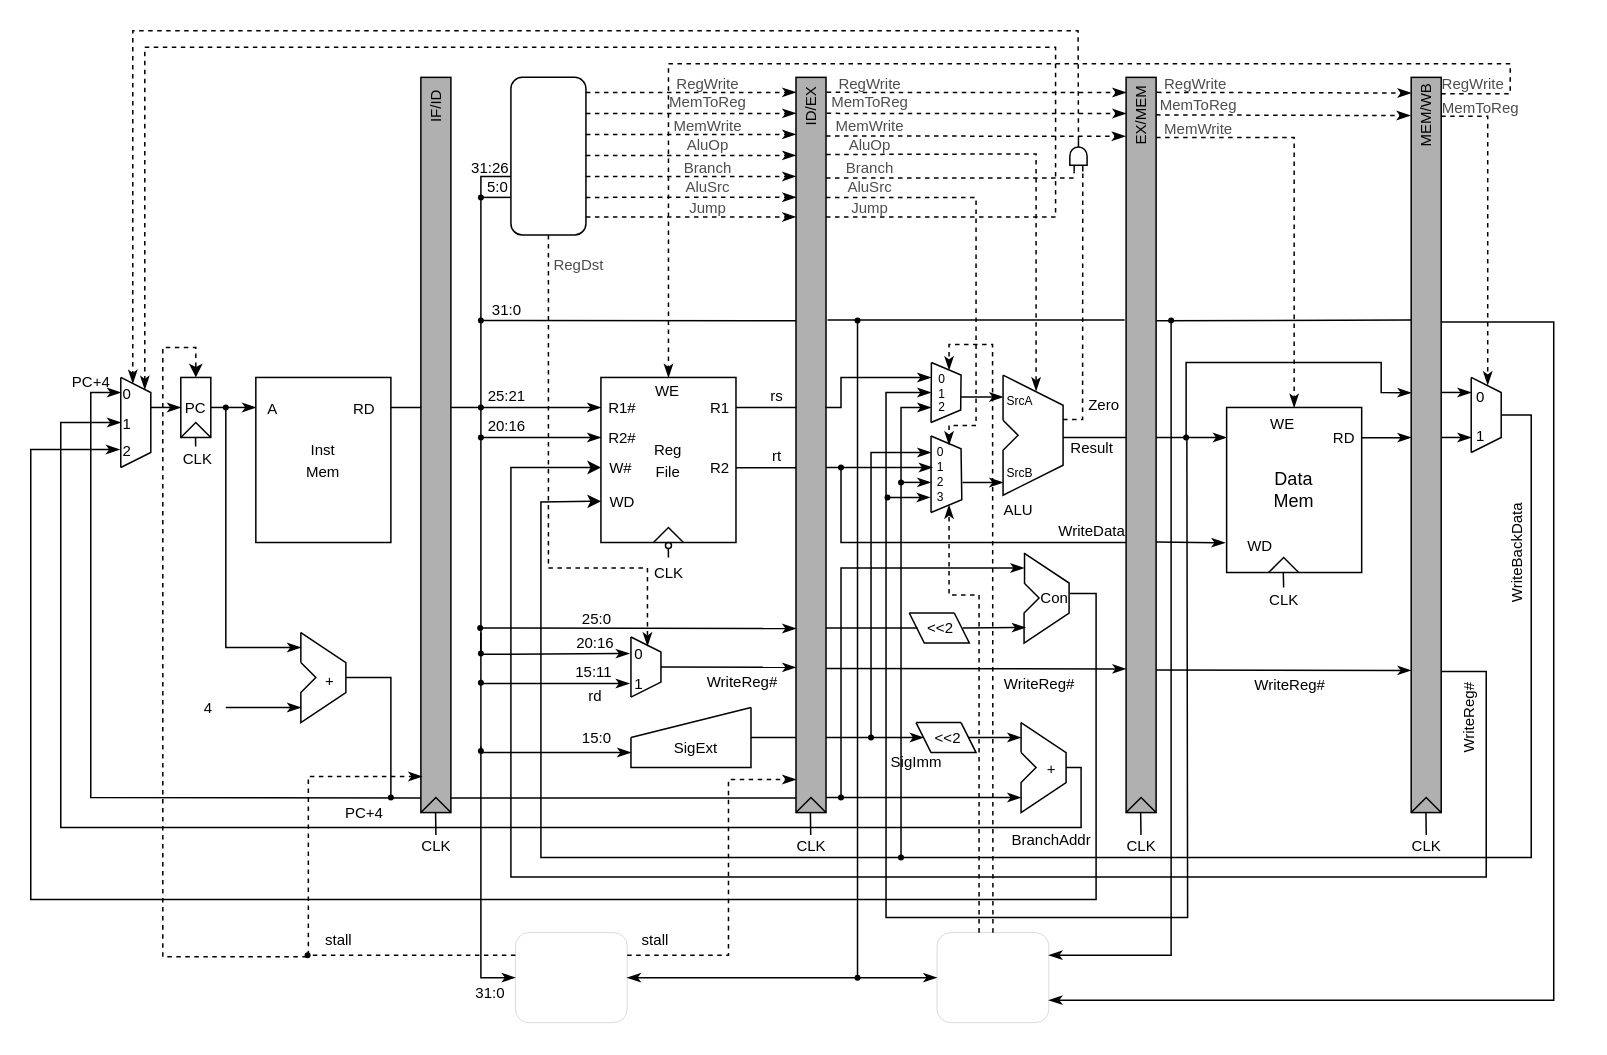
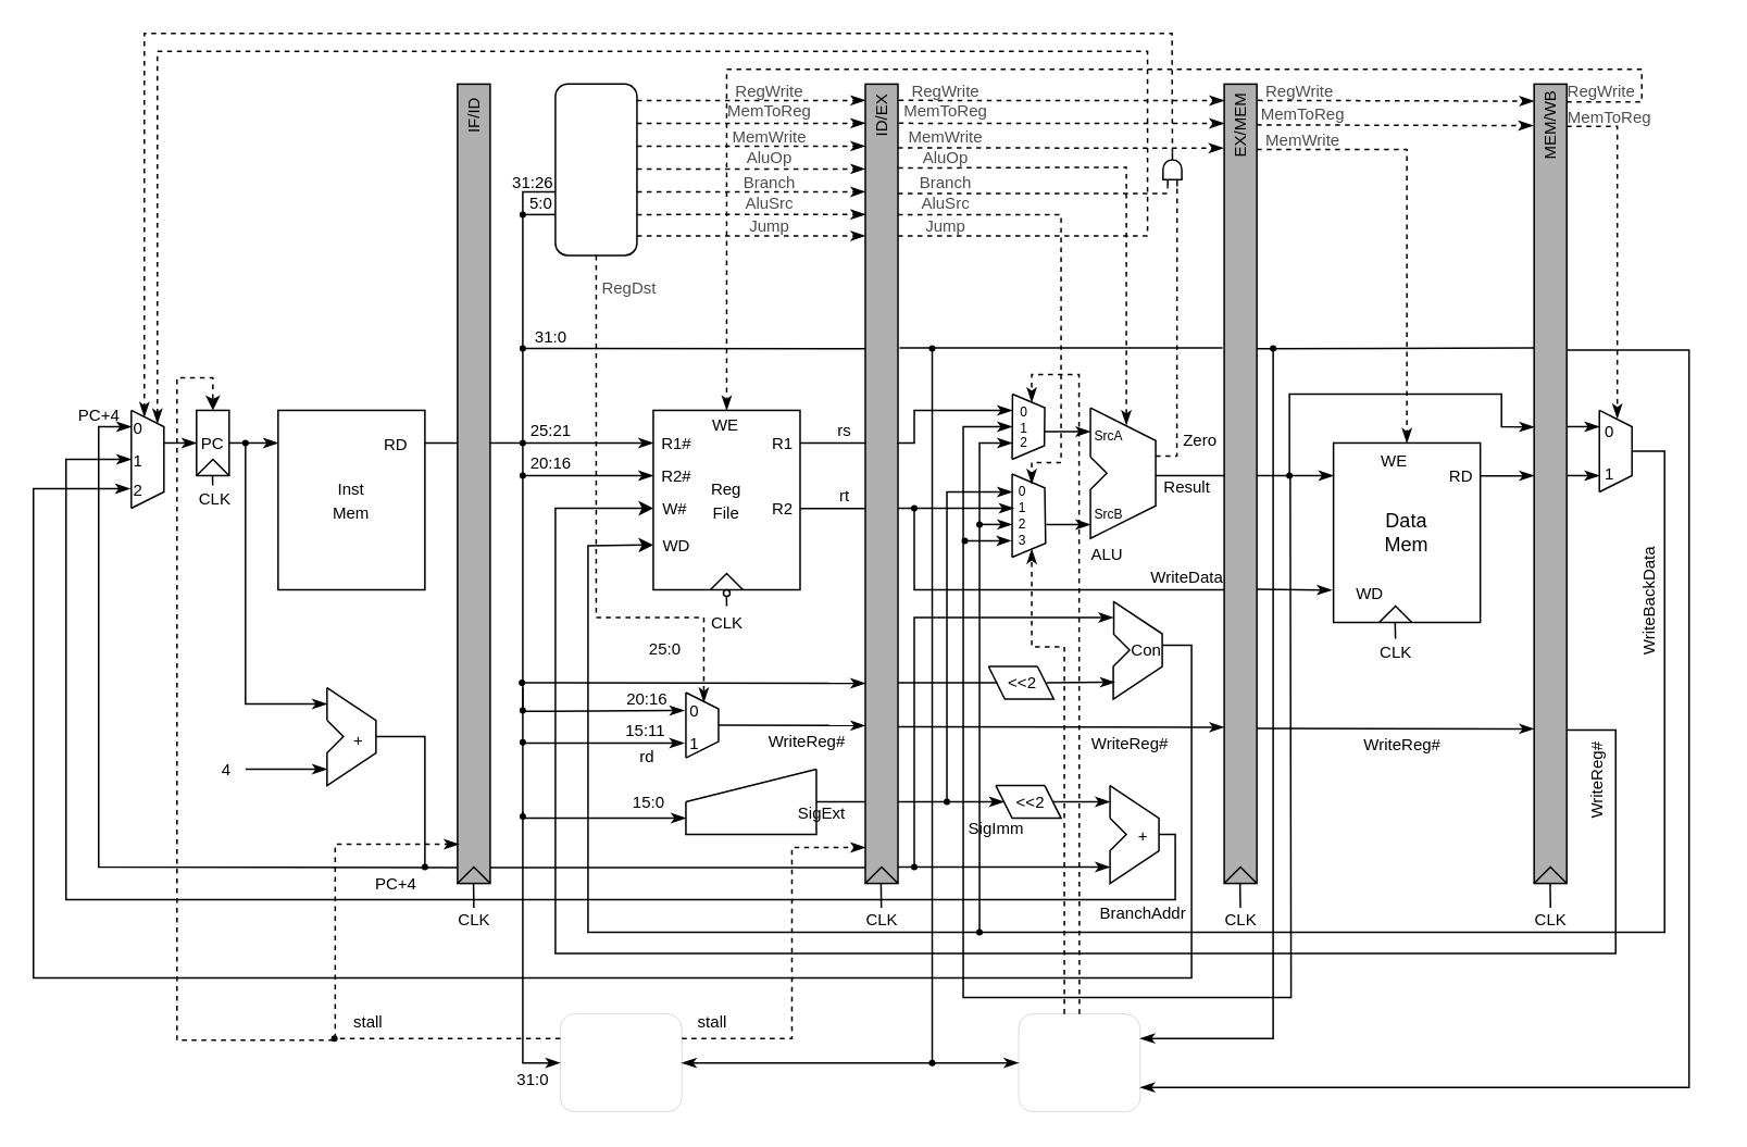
- <mxCell id="118" value="&lt;font style=&quot;font-size: 10px&quot;&gt;A&lt;/font&gt;" style="text;html=1;align=center;verticalAlign=middle;resizable=0;points=[];autosize=1;strokeColor=none;fillColor=none;fontSize=8;fontColor=#000000;" parent="1" vertex="1"><mxGeometry x="172" y="264" width="17" height="15" as="geometry" /></mxCell>
- <mxCell id="192" value="25:0" style="text;html=1;align=center;verticalAlign=middle;resizable=0;points=[];autosize=1;strokeColor=none;fillColor=none;fontSize=10;fontColor=#000000;" parent="1" vertex="1"><mxGeometry x="382.08" y="404" width="29" height="16" as="geometry" /></mxCell>
+ <mxCell id="192" value="25:0" style="text;html=1;align=center;verticalAlign=middle;resizable=0;points=[];autosize=1;strokeColor=none;fillColor=none;fontSize=10;fontColor=#000000;" parent="1" vertex="1"><mxGeometry x="392.08" y="389" width="29" height="16" as="geometry" /></mxCell>
- <mxCell id="140" value="SigExt" style="text;html=1;align=center;verticalAlign=middle;resizable=0;points=[];autosize=1;strokeColor=none;fillColor=none;fontSize=10;fontColor=#000000;" parent="1" vertex="1"><mxGeometry x="443" y="490" width="39" height="16" as="geometry" /></mxCell>
+ <mxCell id="140" value="SigExt" style="text;html=1;align=center;verticalAlign=middle;resizable=0;points=[];autosize=1;strokeColor=none;fillColor=none;fontSize=10;fontColor=#000000;" parent="1" vertex="1"><mxGeometry x="483" y="490" width="39" height="16" as="geometry" /></mxCell>
